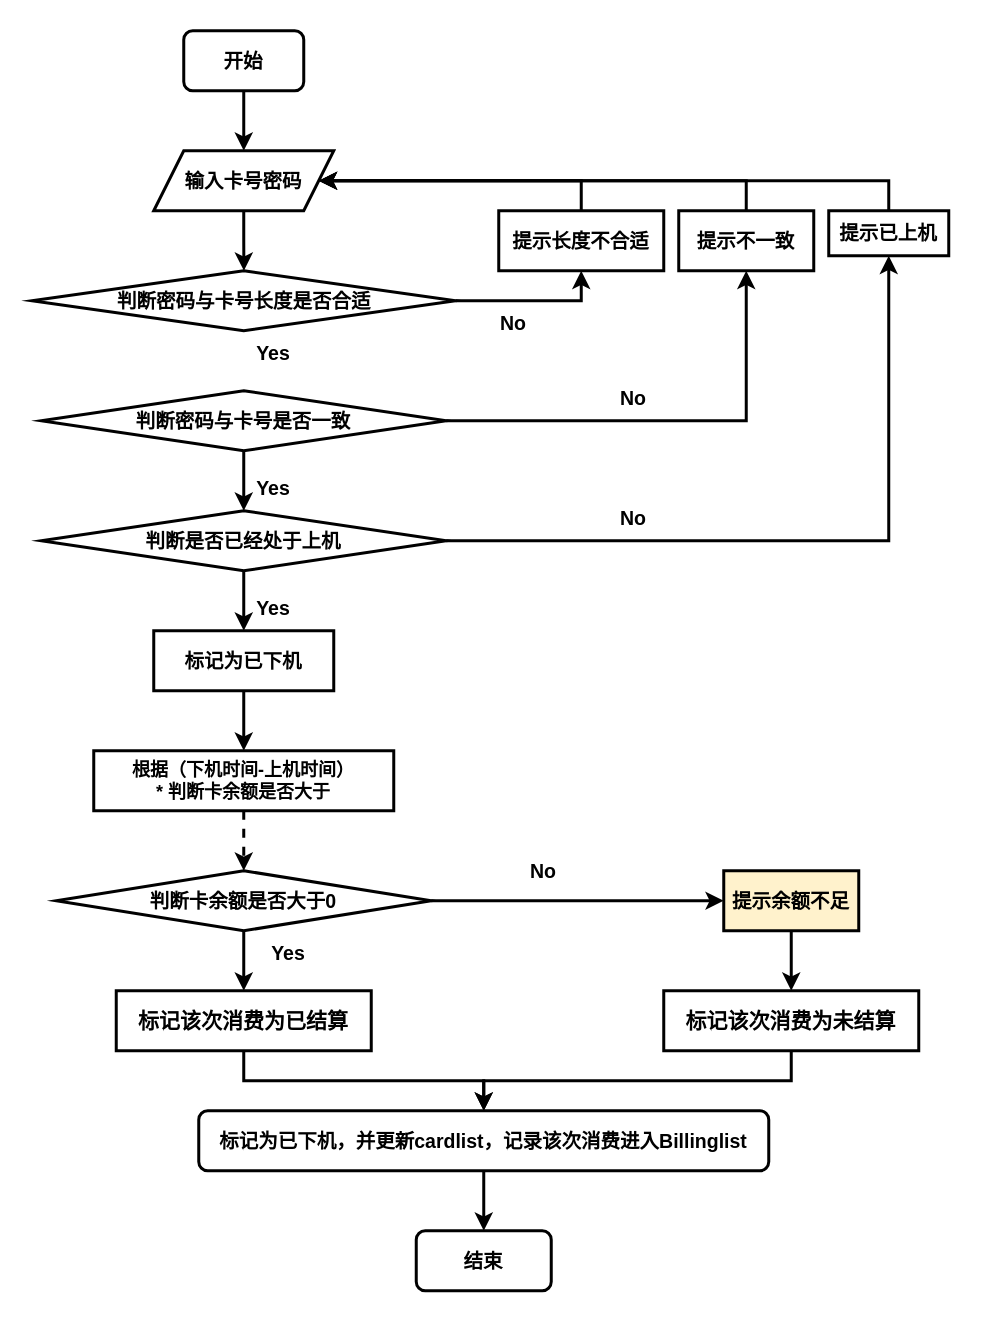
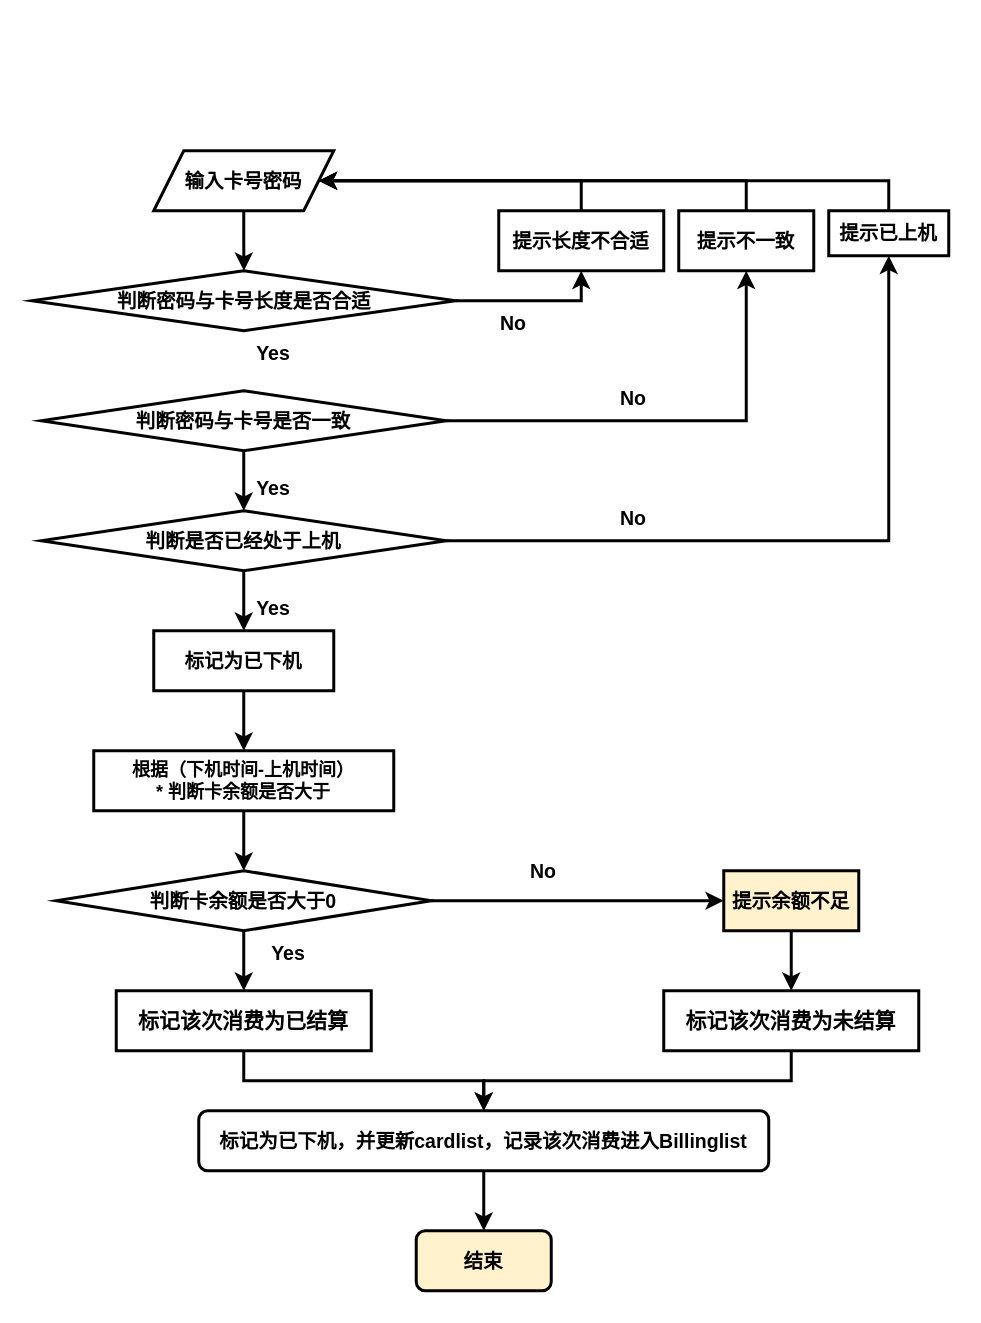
- <mxCell id="3" value="&lt;b&gt;&lt;font style=&quot;font-size: 13px;&quot;&gt;开始&lt;/font&gt;&lt;/b&gt;" style="rounded=1;whiteSpace=wrap;html=1;strokeWidth=2;" parent="1" vertex="1"><mxGeometry x="122" y="20" width="80" height="40" as="geometry" /></mxCell>
- <mxCell id="2" style="edgeStyle=orthogonalEdgeStyle;rounded=0;orthogonalLoop=1;jettySize=auto;html=1;exitX=0.5;exitY=1;exitDx=0;exitDy=0;fontSize=13;strokeWidth=2;" parent="1" source="3" target="5" edge="1"><mxGeometry relative="1" as="geometry" /></mxCell>
- <mxCell id="33" style="edgeStyle=orthogonalEdgeStyle;rounded=0;orthogonalLoop=1;jettySize=auto;html=1;exitX=0.5;exitY=1;exitDx=0;exitDy=0;strokeWidth=2;dashed=1;" parent="1" source="34" target="32" edge="1"><mxGeometry relative="1" as="geometry" /></mxCell>
+ <mxCell id="33" style="edgeStyle=orthogonalEdgeStyle;rounded=0;orthogonalLoop=1;jettySize=auto;html=1;exitX=0.5;exitY=1;exitDx=0;exitDy=0;strokeWidth=2;" parent="1" source="34" target="32" edge="1"><mxGeometry relative="1" as="geometry" /></mxCell>
- <mxCell id="16" value="&lt;b&gt;结束&lt;/b&gt;" style="rounded=1;whiteSpace=wrap;html=1;strokeWidth=2;fontSize=13;" parent="1" vertex="1"><mxGeometry x="277" y="820" width="90" height="40" as="geometry" /></mxCell>
+ <mxCell id="16" value="&lt;b&gt;结束&lt;/b&gt;" style="rounded=1;whiteSpace=wrap;html=1;strokeWidth=2;fontSize=13;fillColor=#fff2cc;" parent="1" vertex="1"><mxGeometry x="277" y="820" width="90" height="40" as="geometry" /></mxCell>
